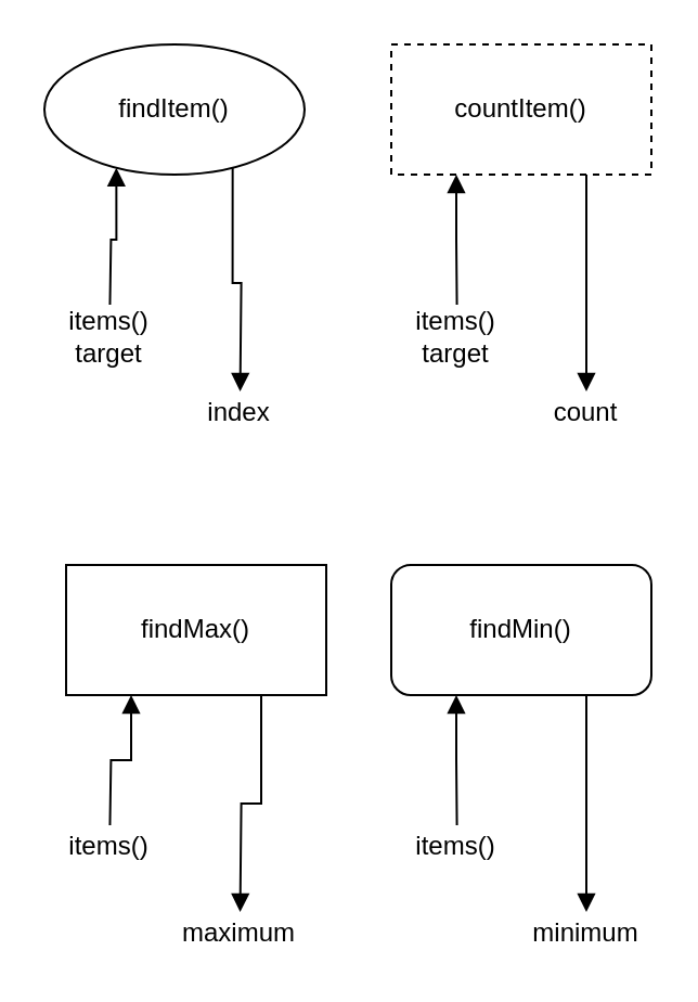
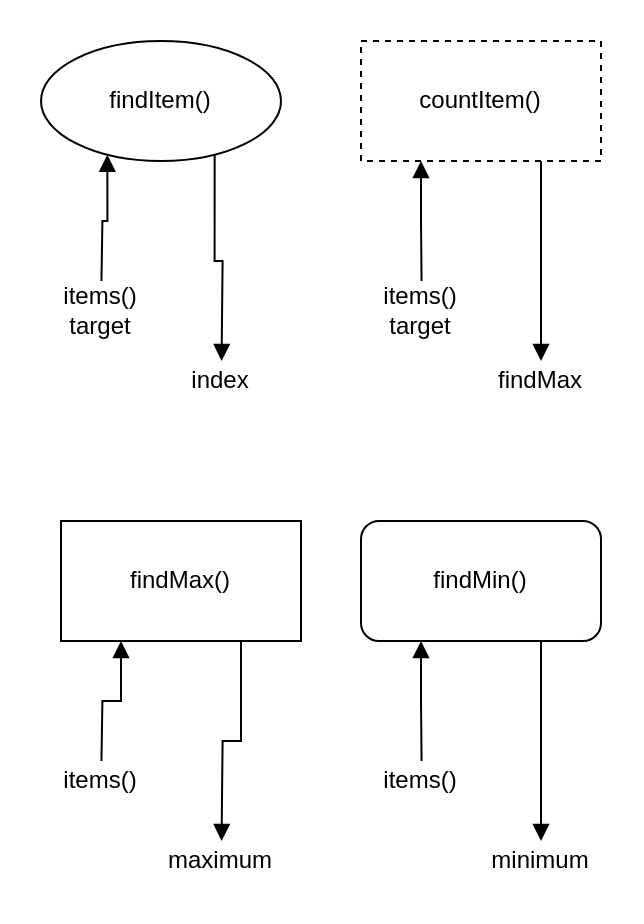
- <mxCell id="21" value="&lt;font style=&quot;font-size: 12px;&quot;&gt;count&lt;/font&gt;" style="text;html=1;align=center;verticalAlign=middle;whiteSpace=wrap;rounded=0;fontFamily=Helvetica;fontSize=12;fontColor=default;labelBackgroundColor=default;" parent="1" vertex="1"><mxGeometry x="240" y="180" width="60" height="20" as="geometry" /></mxCell>
+ <mxCell id="21" value="&lt;font style=&quot;font-size: 12px;&quot;&gt;findMax&lt;/font&gt;" style="text;html=1;align=center;verticalAlign=middle;whiteSpace=wrap;rounded=0;fontFamily=Helvetica;fontSize=12;fontColor=default;labelBackgroundColor=default;" parent="1" vertex="1"><mxGeometry x="240" y="180" width="60" height="20" as="geometry" /></mxCell>
